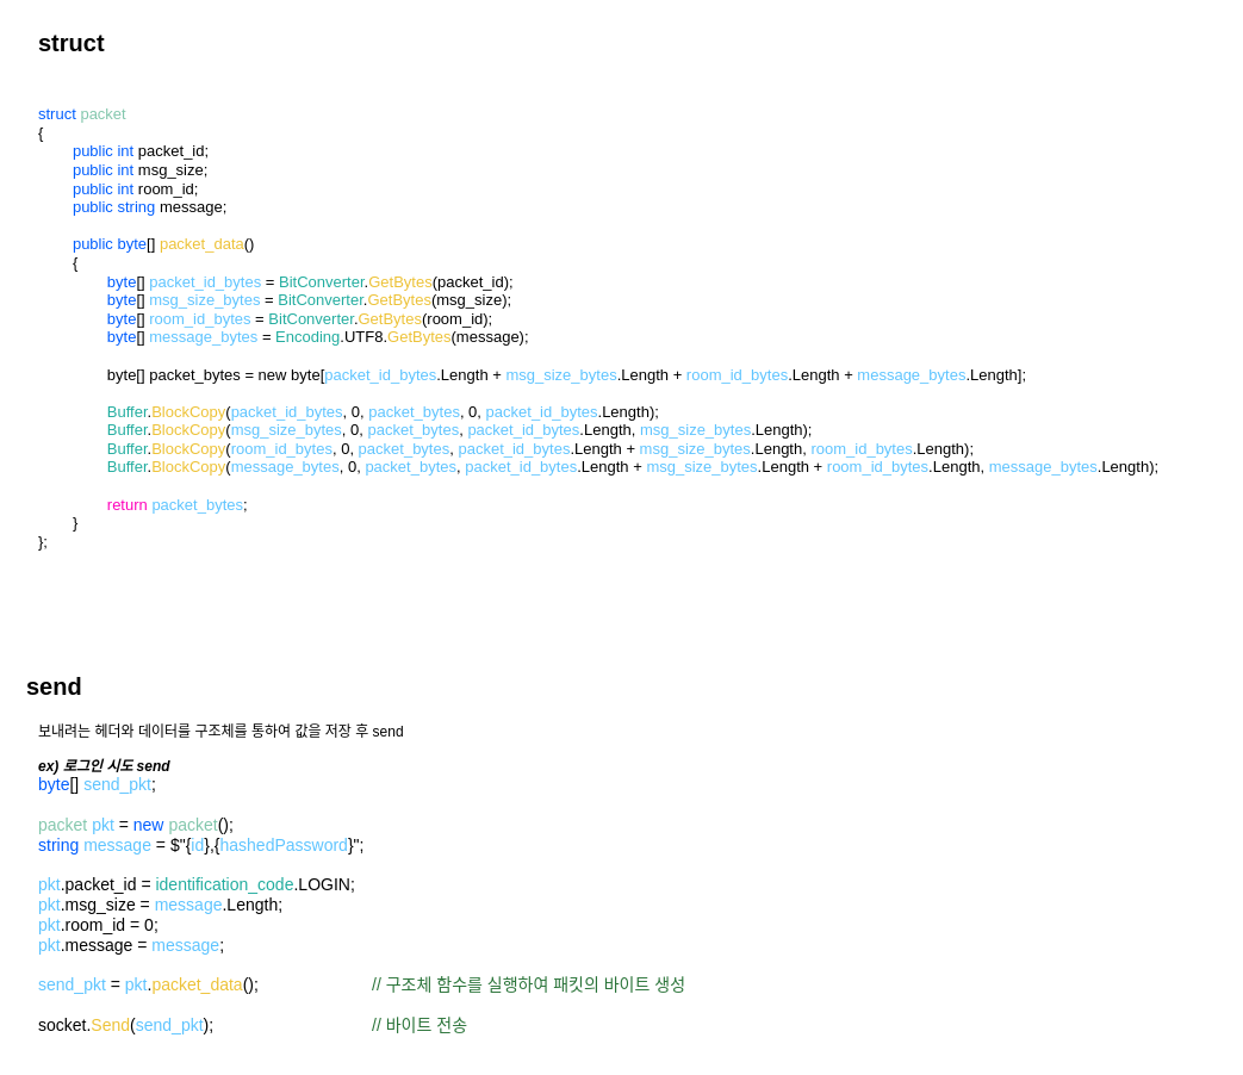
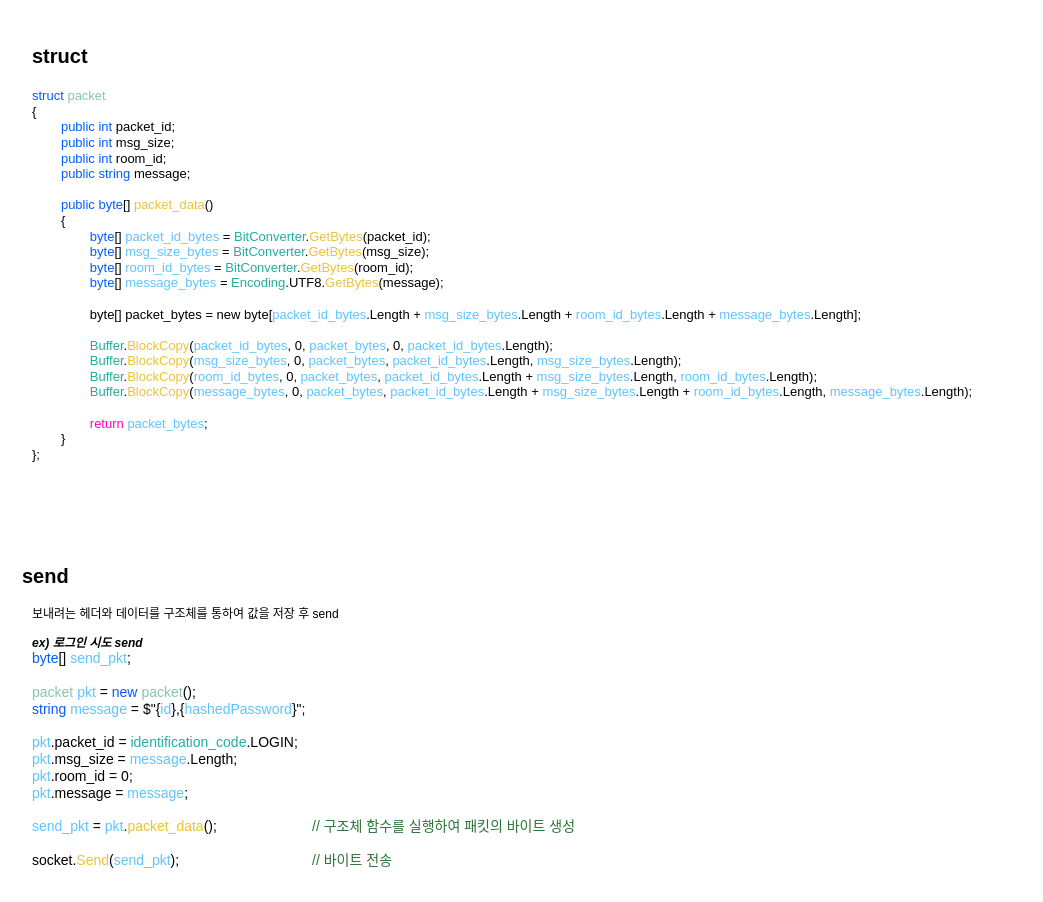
- <mxCell id="2" value="struct" style="text;html=1;align=left;verticalAlign=middle;whiteSpace=wrap;rounded=0;fontSize=20;fontStyle=1" vertex="1" parent="1"><mxGeometry x="30" y="20" width="60" height="30" as="geometry" /></mxCell>
+ <mxCell id="2" value="struct" style="text;html=1;align=left;verticalAlign=middle;whiteSpace=wrap;rounded=0;fontSize=20;fontStyle=1" vertex="1" parent="1"><mxGeometry x="30" y="40" width="60" height="30" as="geometry" /></mxCell>
